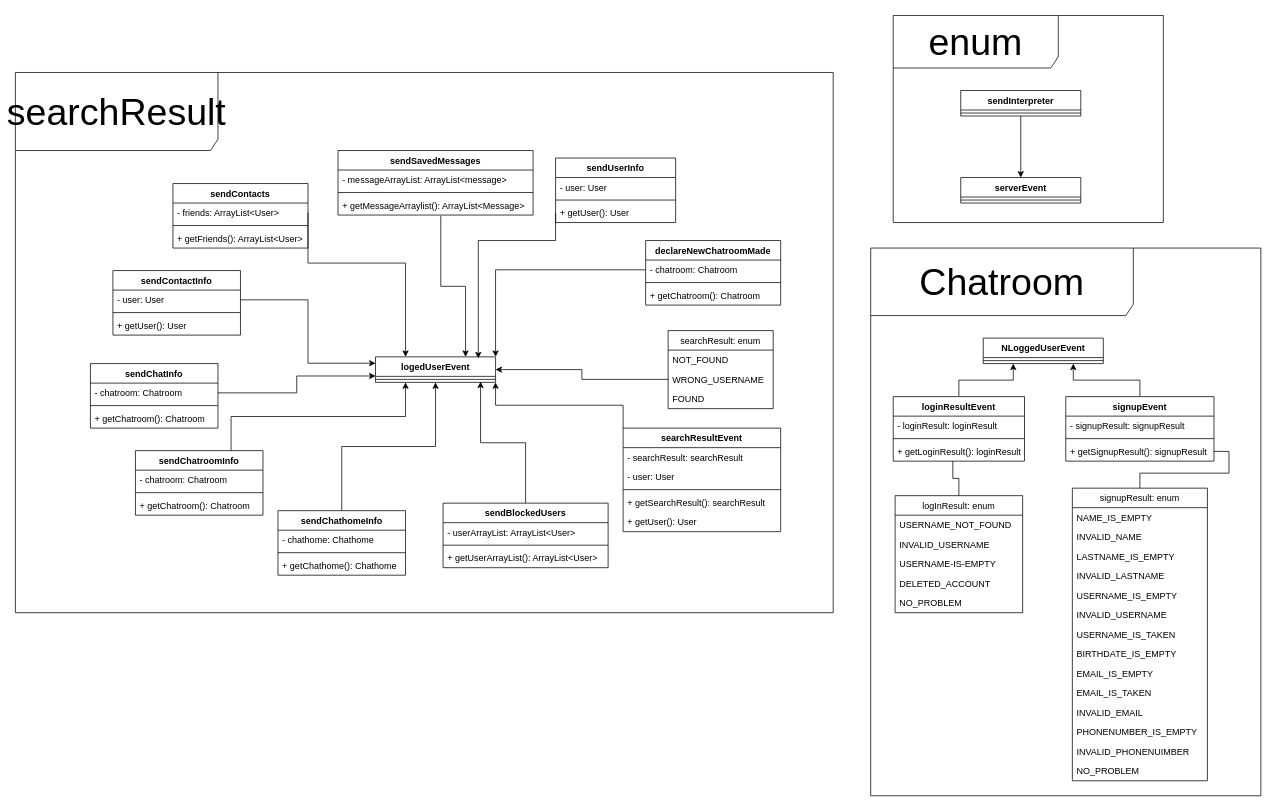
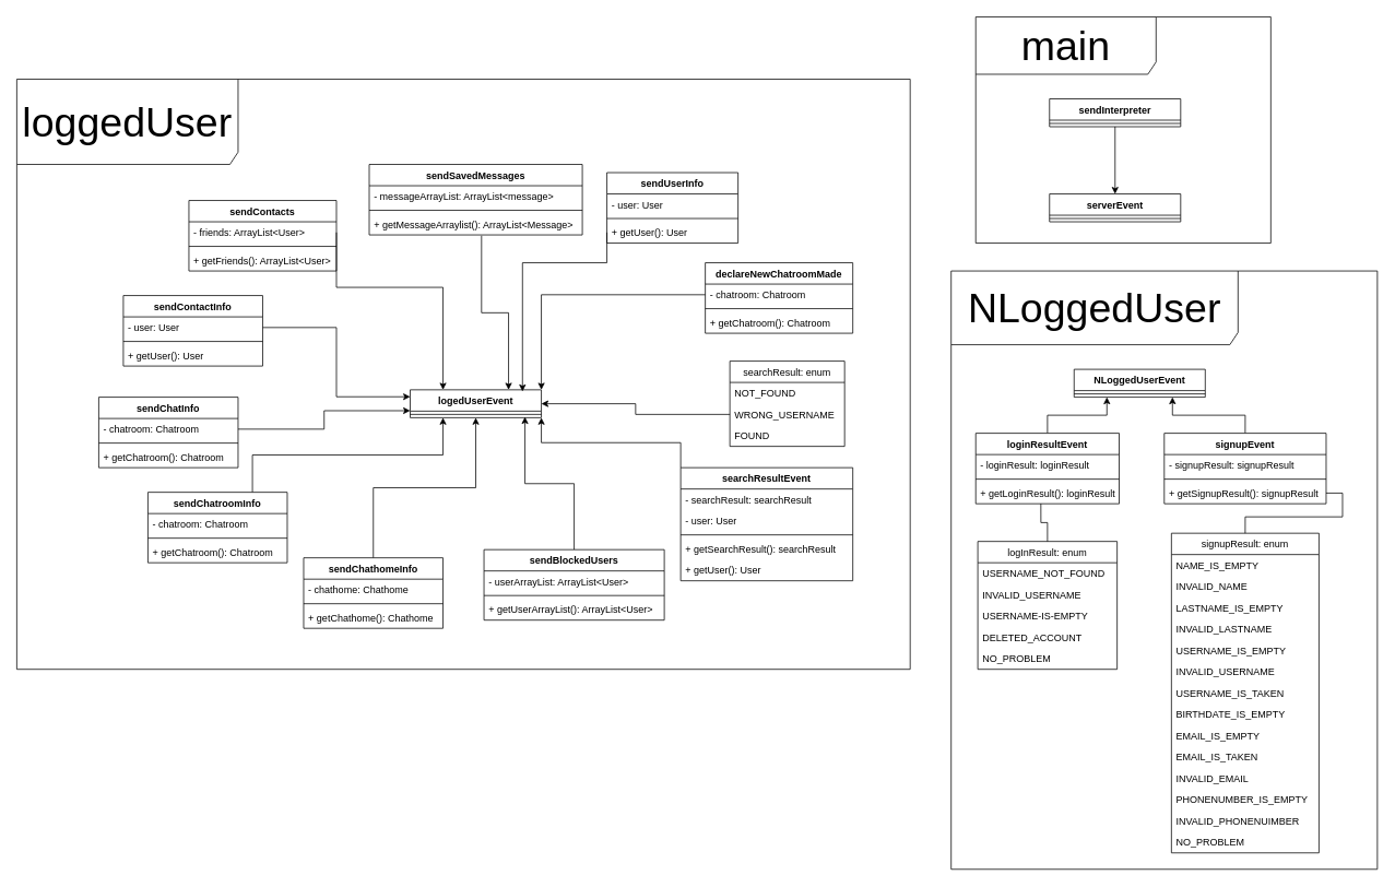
- <mxCell id="103" value="&lt;font style=&quot;font-size: 50px;&quot;&gt;enum&lt;/font&gt;" style="shape=umlFrame;whiteSpace=wrap;html=1;width=220;height=70;" vertex="1" parent="1"><mxGeometry x="1190" y="20" width="360" height="276" as="geometry" /></mxCell>
+ <mxCell id="103" value="&lt;font style=&quot;font-size: 50px;&quot;&gt;main&lt;/font&gt;" style="shape=umlFrame;whiteSpace=wrap;html=1;width=220;height=70;" vertex="1" parent="1"><mxGeometry x="1190" y="20" width="360" height="276" as="geometry" /></mxCell>
- <mxCell id="101" value="&lt;font style=&quot;font-size: 50px;&quot;&gt;searchResult&lt;/font&gt;" style="shape=umlFrame;whiteSpace=wrap;html=1;width=270;height=104;" vertex="1" parent="1"><mxGeometry x="20" y="96" width="1090" height="720" as="geometry" /></mxCell>
+ <mxCell id="101" value="&lt;font style=&quot;font-size: 50px;&quot;&gt;loggedUser&lt;/font&gt;" style="shape=umlFrame;whiteSpace=wrap;html=1;width=270;height=104;" vertex="1" parent="1"><mxGeometry x="20" y="96" width="1090" height="720" as="geometry" /></mxCell>
- <mxCell id="102" value="&lt;font style=&quot;font-size: 50px;&quot;&gt;Chatroom&lt;/font&gt;" style="shape=umlFrame;whiteSpace=wrap;html=1;width=350;height=90;" vertex="1" parent="1"><mxGeometry x="1160" y="330" width="520" height="730" as="geometry" /></mxCell>
+ <mxCell id="102" value="&lt;font style=&quot;font-size: 50px;&quot;&gt;NLoggedUser&lt;/font&gt;" style="shape=umlFrame;whiteSpace=wrap;html=1;width=350;height=90;" vertex="1" parent="1"><mxGeometry x="1160" y="330" width="520" height="730" as="geometry" /></mxCell>
